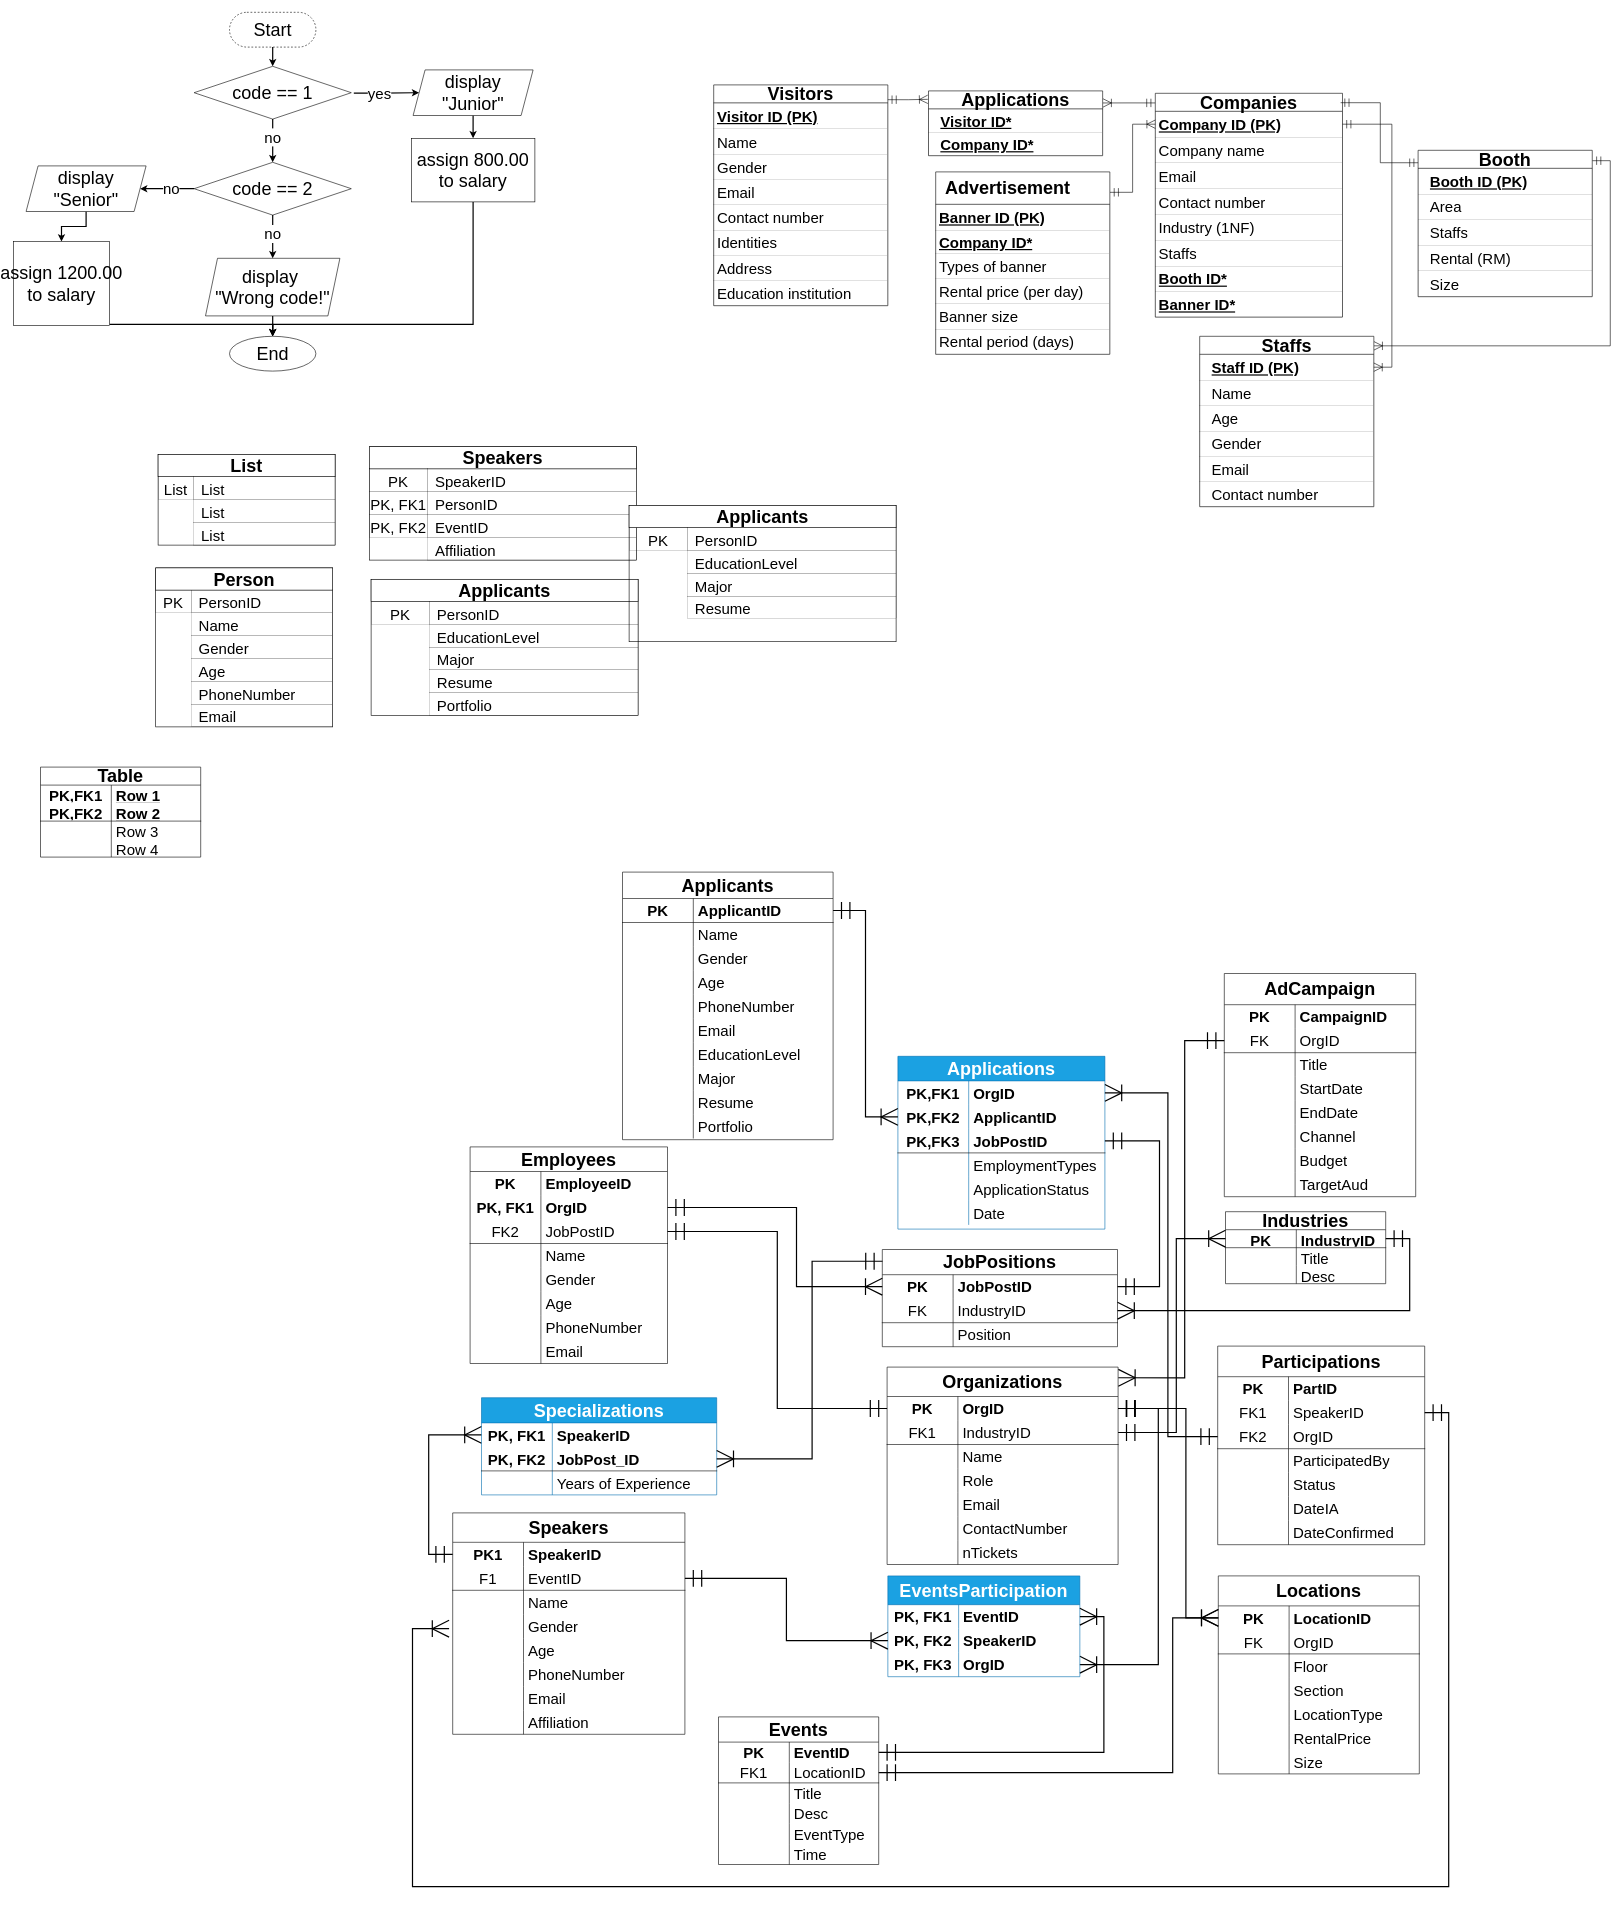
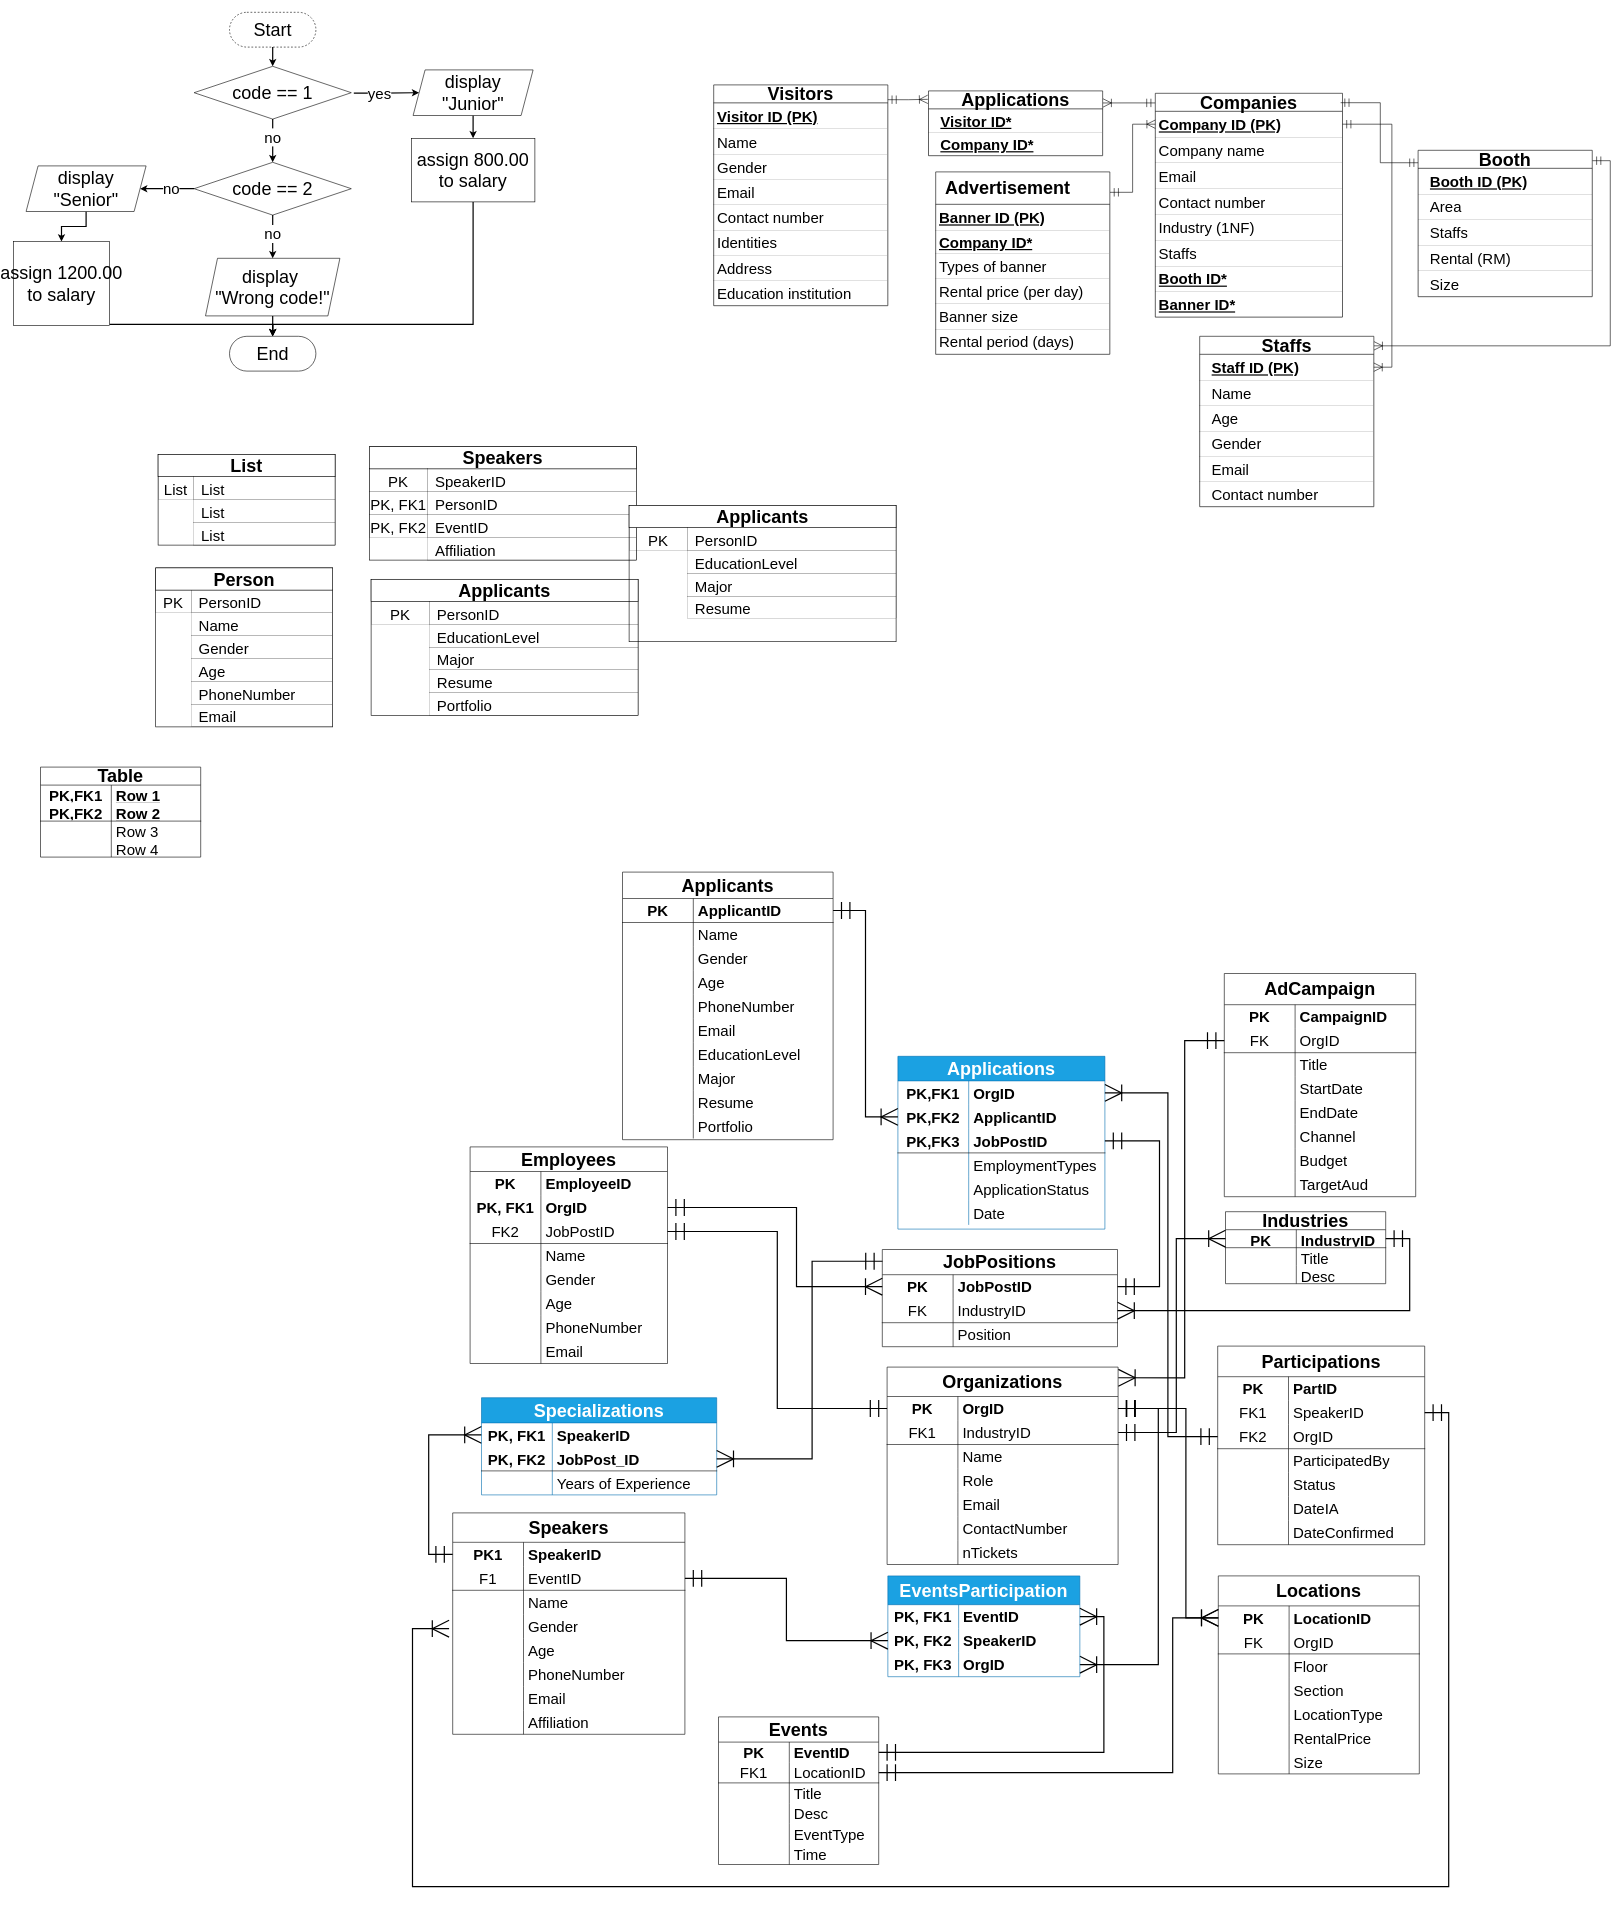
- <mxCell id="20" value="&lt;font style=&quot;font-size: 30px;&quot;&gt;End&lt;/font&gt;" style="ellipse;whiteSpace=wrap;html=1;arcSize=50;" parent="1" vertex="1"><mxGeometry x="380" y="560" width="144" height="58" as="geometry" /></mxCell>
+ <mxCell id="20" value="&lt;font style=&quot;font-size: 30px;&quot;&gt;End&lt;/font&gt;" style="rounded=1;whiteSpace=wrap;html=1;arcSize=50;" parent="1" vertex="1"><mxGeometry x="380" y="560" width="144" height="58" as="geometry" /></mxCell>
